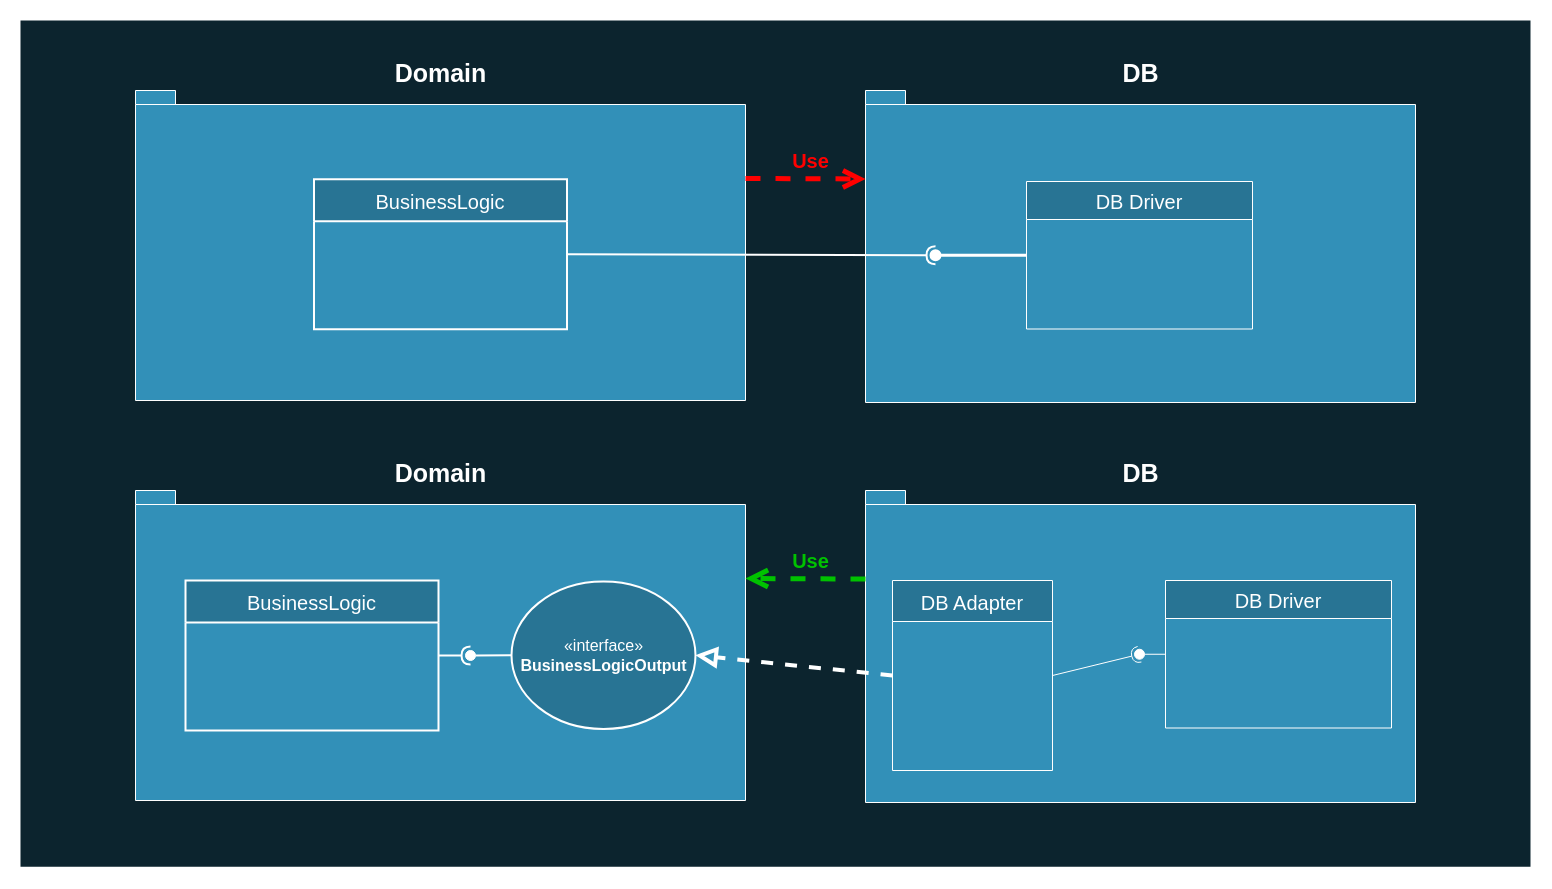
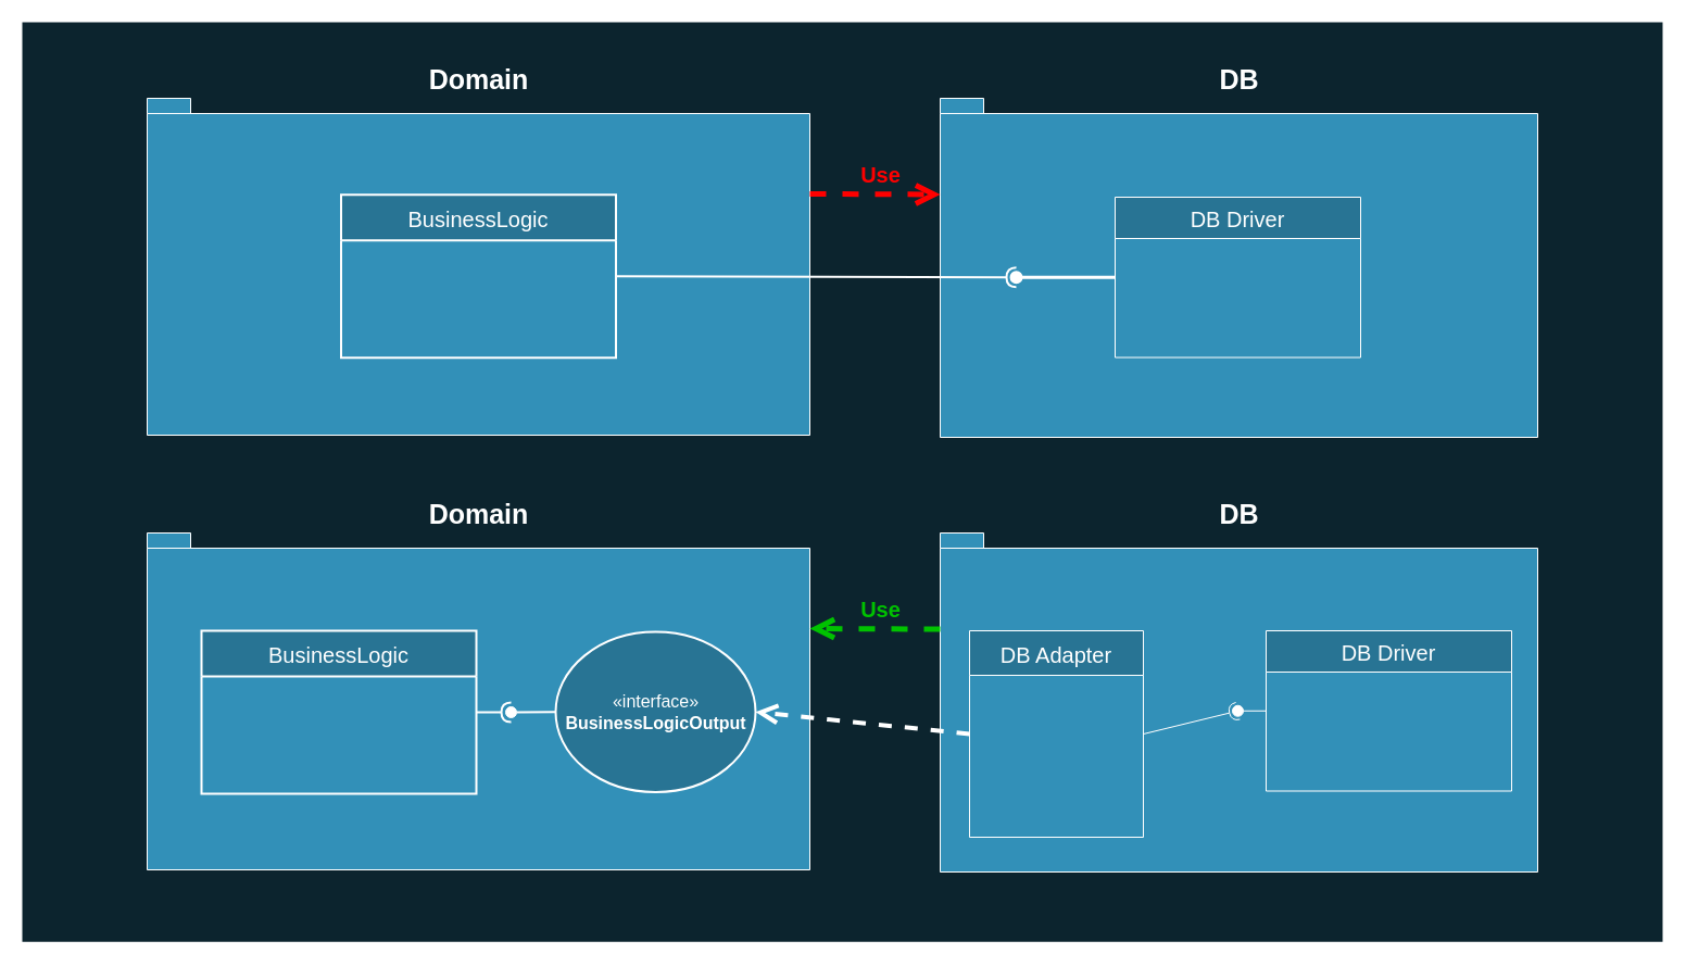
- <mxCell id="12" value="" style="endArrow=block;dashed=1;endFill=0;endSize=12;html=1;entryX=1;entryY=0.5;entryDx=0;entryDy=0;exitX=0;exitY=0.5;exitDx=0;exitDy=0;strokeColor=#FFFFFF;strokeWidth=4;" edge="1" parent="1" source="15" target="5"><mxGeometry width="160" relative="1" as="geometry"><mxPoint x="925" y="820" as="sourcePoint" /><mxPoint x="875" y="873" as="targetPoint" /></mxGeometry></mxCell>
+ <mxCell id="12" value="" style="endArrow=open;dashed=1;endFill=0;endSize=12;html=1;entryX=1;entryY=0.5;entryDx=0;entryDy=0;exitX=0;exitY=0.5;exitDx=0;exitDy=0;strokeColor=#FFFFFF;strokeWidth=4;" edge="1" parent="1" source="15" target="5"><mxGeometry width="160" relative="1" as="geometry"><mxPoint x="925" y="820" as="sourcePoint" /><mxPoint x="875" y="873" as="targetPoint" /></mxGeometry></mxCell>
